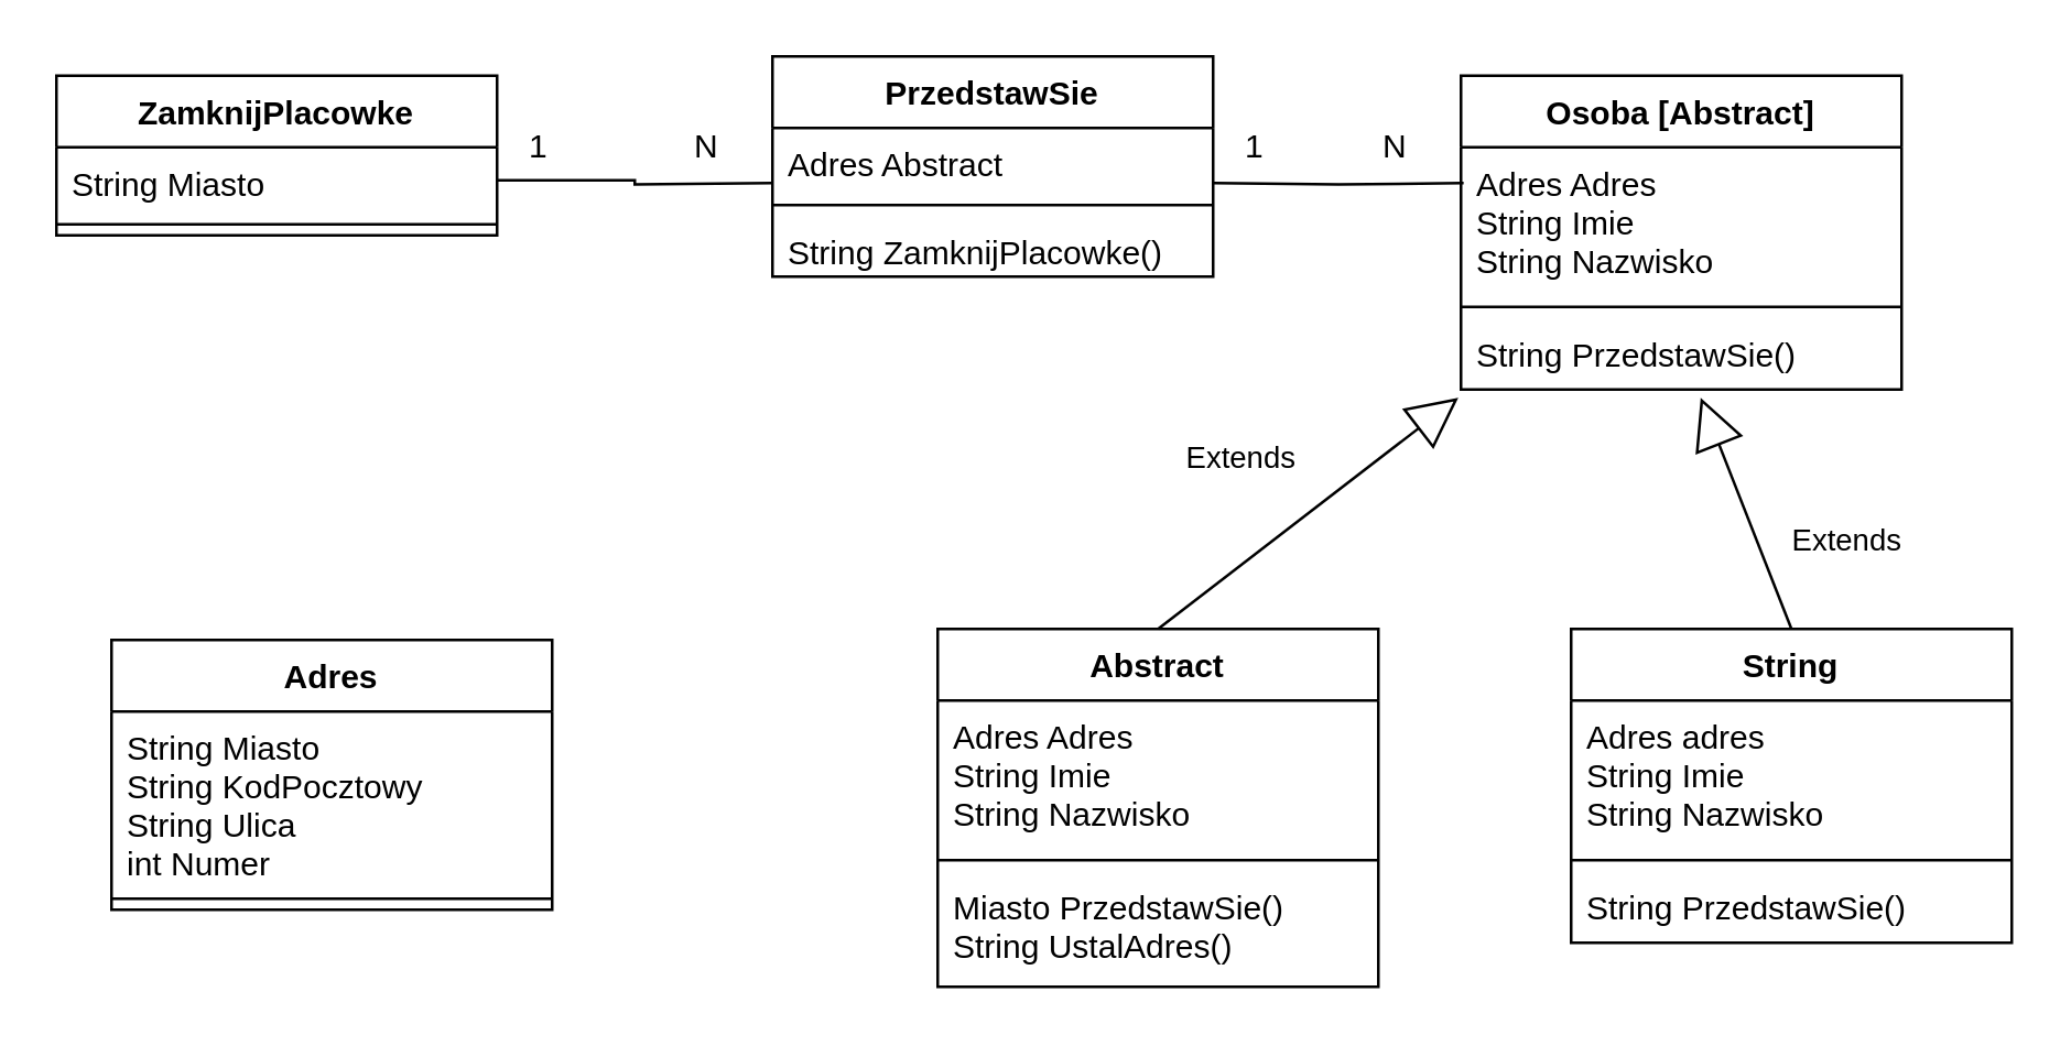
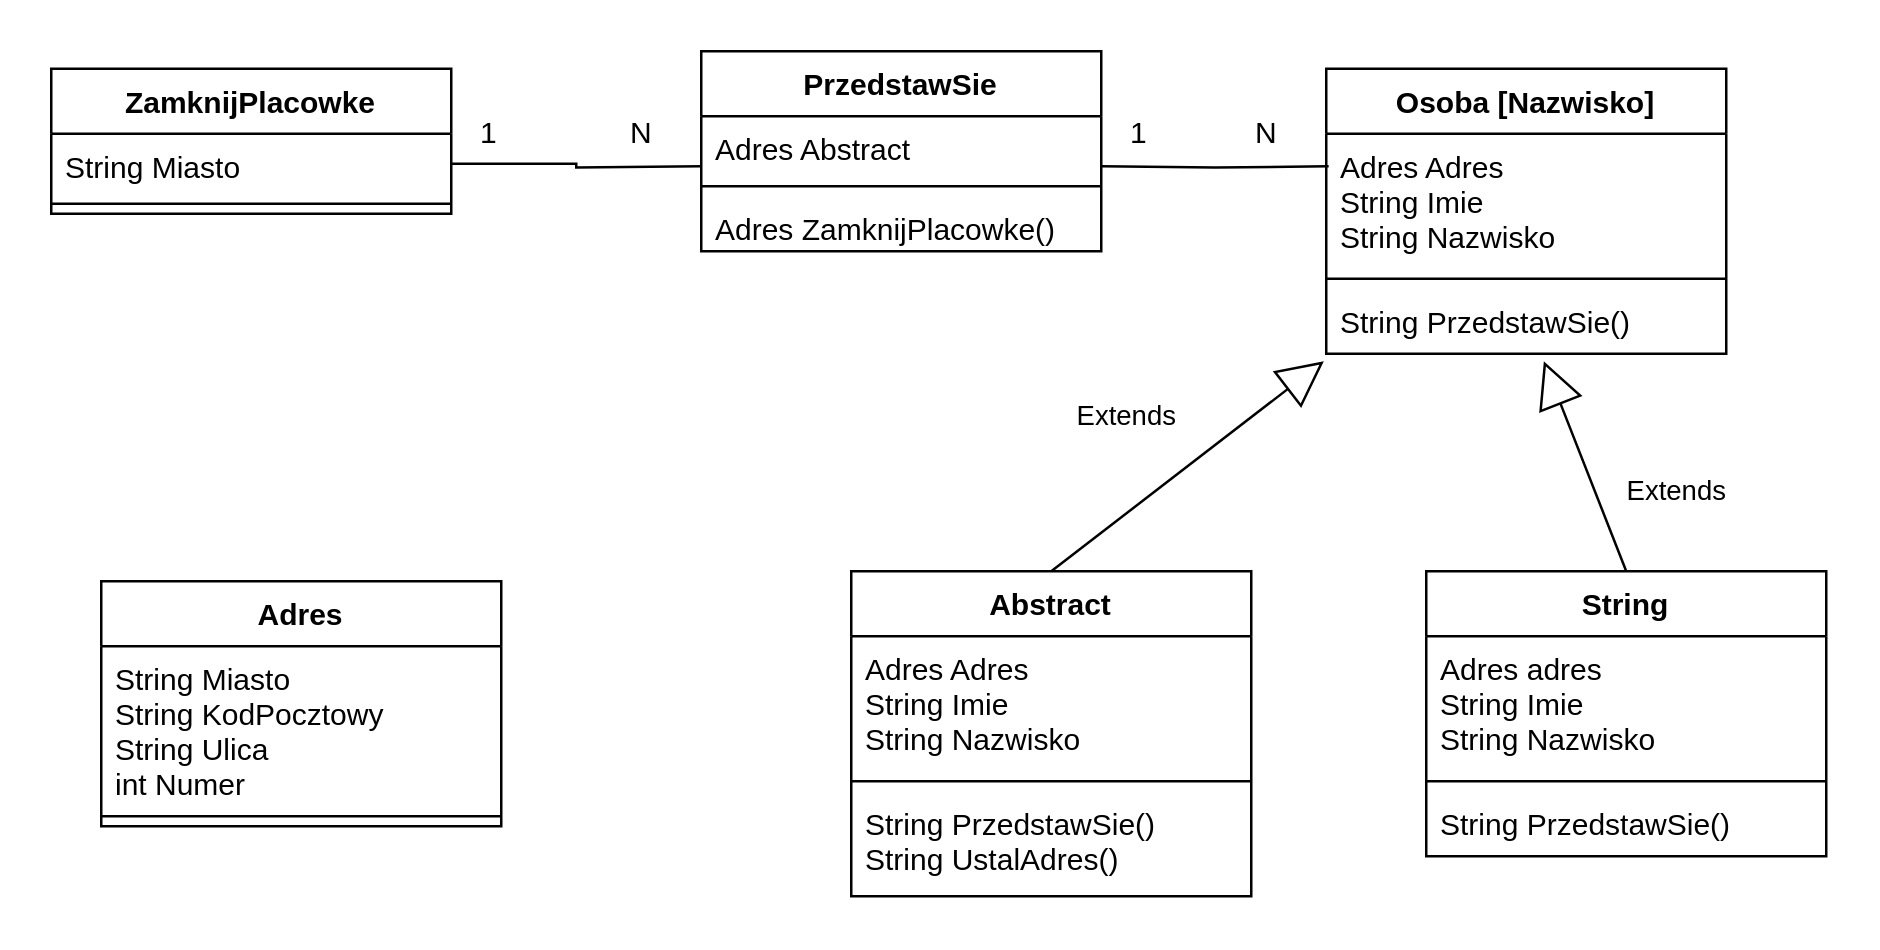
- <mxCell id="2" value="Osoba [Abstract]" style="swimlane;fontStyle=1;align=center;verticalAlign=top;childLayout=stackLayout;horizontal=1;startSize=26;horizontalStack=0;resizeParent=1;resizeParentMax=0;resizeLast=0;collapsible=1;marginBottom=0;" parent="1" vertex="1"><mxGeometry x="530" y="27" width="160" height="114" as="geometry" /></mxCell>
+ <mxCell id="2" value="Osoba [Nazwisko]" style="swimlane;fontStyle=1;align=center;verticalAlign=top;childLayout=stackLayout;horizontal=1;startSize=26;horizontalStack=0;resizeParent=1;resizeParentMax=0;resizeLast=0;collapsible=1;marginBottom=0;" parent="1" vertex="1"><mxGeometry x="530" y="27" width="160" height="114" as="geometry" /></mxCell>
- <mxCell id="31" value="String ZamknijPlacowke()&#10;" style="text;strokeColor=none;fillColor=none;align=left;verticalAlign=top;spacingLeft=4;spacingRight=4;overflow=hidden;rotatable=0;points=[[0,0.5],[1,0.5]];portConstraint=eastwest;" vertex="1" parent="28"><mxGeometry y="58" width="160" height="22" as="geometry" /></mxCell>
+ <mxCell id="31" value="Adres ZamknijPlacowke()&#10;" style="text;strokeColor=none;fillColor=none;align=left;verticalAlign=top;spacingLeft=4;spacingRight=4;overflow=hidden;rotatable=0;points=[[0,0.5],[1,0.5]];portConstraint=eastwest;" vertex="1" parent="28"><mxGeometry y="58" width="160" height="22" as="geometry" /></mxCell>
- <mxCell id="12" value="Miasto PrzedstawSie()&#10;String UstalAdres()&#10;" style="text;strokeColor=none;fillColor=none;align=left;verticalAlign=top;spacingLeft=4;spacingRight=4;overflow=hidden;rotatable=0;points=[[0,0.5],[1,0.5]];portConstraint=eastwest;" parent="9" vertex="1"><mxGeometry y="88" width="160" height="42" as="geometry" /></mxCell>
+ <mxCell id="12" value="String PrzedstawSie()&#10;String UstalAdres()&#10;" style="text;strokeColor=none;fillColor=none;align=left;verticalAlign=top;spacingLeft=4;spacingRight=4;overflow=hidden;rotatable=0;points=[[0,0.5],[1,0.5]];portConstraint=eastwest;" parent="9" vertex="1"><mxGeometry y="88" width="160" height="42" as="geometry" /></mxCell>
